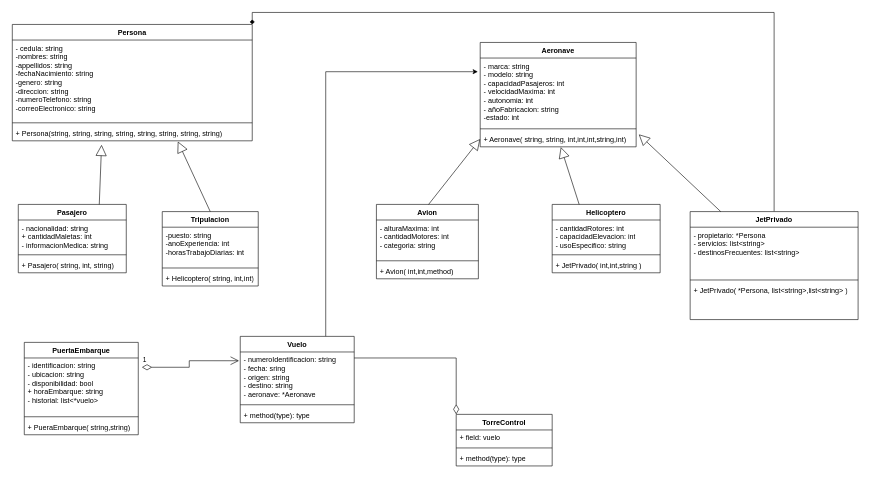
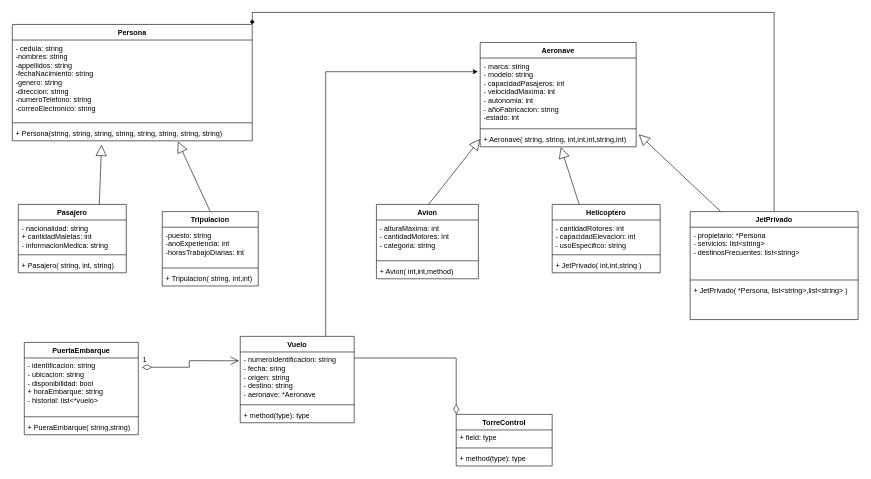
- <mxCell id="13" value="+ Helicoptero( string, int,int)" style="text;strokeColor=none;fillColor=none;align=left;verticalAlign=top;spacingLeft=4;spacingRight=4;overflow=hidden;rotatable=0;points=[[0,0.5],[1,0.5]];portConstraint=eastwest;whiteSpace=wrap;html=1;" vertex="1" parent="10"><mxGeometry y="98" width="160" height="26" as="geometry" /></mxCell>
+ <mxCell id="13" value="+ Tripulacion( string, int,int)" style="text;strokeColor=none;fillColor=none;align=left;verticalAlign=top;spacingLeft=4;spacingRight=4;overflow=hidden;rotatable=0;points=[[0,0.5],[1,0.5]];portConstraint=eastwest;whiteSpace=wrap;html=1;" vertex="1" parent="10"><mxGeometry y="98" width="160" height="26" as="geometry" /></mxCell>
- <mxCell id="42" value="+ field: vuelo" style="text;strokeColor=none;fillColor=none;align=left;verticalAlign=top;spacingLeft=4;spacingRight=4;overflow=hidden;rotatable=0;points=[[0,0.5],[1,0.5]];portConstraint=eastwest;whiteSpace=wrap;html=1;" vertex="1" parent="41"><mxGeometry y="26" width="160" height="26" as="geometry" /></mxCell>
+ <mxCell id="42" value="+ field: type" style="text;strokeColor=none;fillColor=none;align=left;verticalAlign=top;spacingLeft=4;spacingRight=4;overflow=hidden;rotatable=0;points=[[0,0.5],[1,0.5]];portConstraint=eastwest;whiteSpace=wrap;html=1;" vertex="1" parent="41"><mxGeometry y="26" width="160" height="26" as="geometry" /></mxCell>
